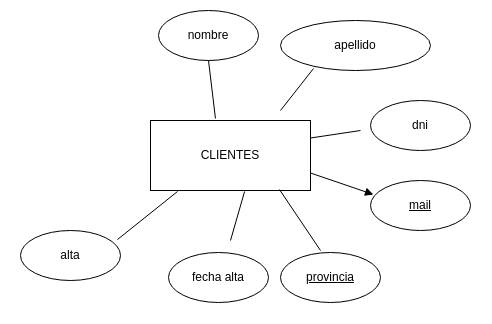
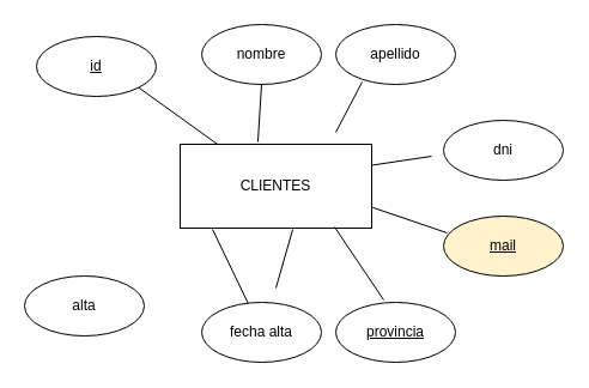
- <mxCell id="4" value="nombre" style="ellipse;whiteSpace=wrap;html=1;" vertex="1" parent="1"><mxGeometry x="158" y="10" width="100" height="50" as="geometry" /></mxCell>
+ <mxCell id="4" value="nombre" style="ellipse;whiteSpace=wrap;html=1;" vertex="1" parent="1"><mxGeometry x="168" y="20" width="100" height="50" as="geometry" /></mxCell>
- <mxCell id="5" value="apellido" style="ellipse;whiteSpace=wrap;html=1;" vertex="1" parent="1"><mxGeometry x="280" y="20" width="150" height="50" as="geometry" /></mxCell>
+ <mxCell id="5" value="apellido" style="ellipse;whiteSpace=wrap;html=1;" vertex="1" parent="1"><mxGeometry x="280" y="20" width="100" height="50" as="geometry" /></mxCell>
+ <mxCell id="3" value="&lt;u&gt;id&lt;/u&gt;" style="ellipse;whiteSpace=wrap;html=1;" vertex="1" parent="1"><mxGeometry x="30" y="30" width="100" height="50" as="geometry" /></mxCell>
+ <mxCell id="11" value="" style="endArrow=none;html=1;rounded=0;entryX=1;entryY=1;entryDx=0;entryDy=0;" edge="1" parent="1" source="2" target="3"><mxGeometry width="50" height="50" relative="1" as="geometry"><mxPoint x="390" y="200" as="sourcePoint" /><mxPoint x="440" y="150" as="targetPoint" /></mxGeometry></mxCell>
- <mxCell id="15" value="" style="endArrow=block;html=1;rounded=0;exitX=1;exitY=0.75;exitDx=0;exitDy=0;entryX=0.03;entryY=0.28;entryDx=0;entryDy=0;entryPerimeter=0;" edge="1" parent="1" source="2" target="10"><mxGeometry width="50" height="50" relative="1" as="geometry"><mxPoint x="390" y="200" as="sourcePoint" /><mxPoint x="440" y="150" as="targetPoint" /></mxGeometry></mxCell>
+ <mxCell id="15" value="" style="endArrow=none;html=1;rounded=0;exitX=1;exitY=0.75;exitDx=0;exitDy=0;entryX=0.03;entryY=0.28;entryDx=0;entryDy=0;entryPerimeter=0;" edge="1" parent="1" source="2" target="10"><mxGeometry width="50" height="50" relative="1" as="geometry"><mxPoint x="390" y="200" as="sourcePoint" /><mxPoint x="440" y="150" as="targetPoint" /></mxGeometry></mxCell>
- <mxCell id="10" value="&lt;u&gt;mail&lt;/u&gt;" style="ellipse;whiteSpace=wrap;html=1;" vertex="1" parent="1"><mxGeometry x="370" y="180" width="100" height="50" as="geometry" /></mxCell>
+ <mxCell id="10" value="&lt;u&gt;mail&lt;/u&gt;" style="ellipse;whiteSpace=wrap;html=1;fillColor=#fff2cc;" vertex="1" parent="1"><mxGeometry x="370" y="180" width="100" height="50" as="geometry" /></mxCell>
- <mxCell id="18" value="" style="endArrow=none;html=1;rounded=0;exitX=0.169;exitY=1.014;exitDx=0;exitDy=0;exitPerimeter=0;entryX=0.97;entryY=0.18;entryDx=0;entryDy=0;entryPerimeter=0;" edge="1" parent="1" source="2" target="6"><mxGeometry width="50" height="50" relative="1" as="geometry"><mxPoint x="254" y="201" as="sourcePoint" /><mxPoint x="240" y="250" as="targetPoint" /></mxGeometry></mxCell>
+ <mxCell id="18" value="" style="endArrow=none;html=1;rounded=0;exitX=0.169;exitY=1.014;exitDx=0;exitDy=0;exitPerimeter=0;" edge="1" parent="1" source="2" target="7"><mxGeometry width="50" height="50" relative="1" as="geometry"><mxPoint x="254" y="201" as="sourcePoint" /><mxPoint x="240" y="250" as="targetPoint" /></mxGeometry></mxCell>
